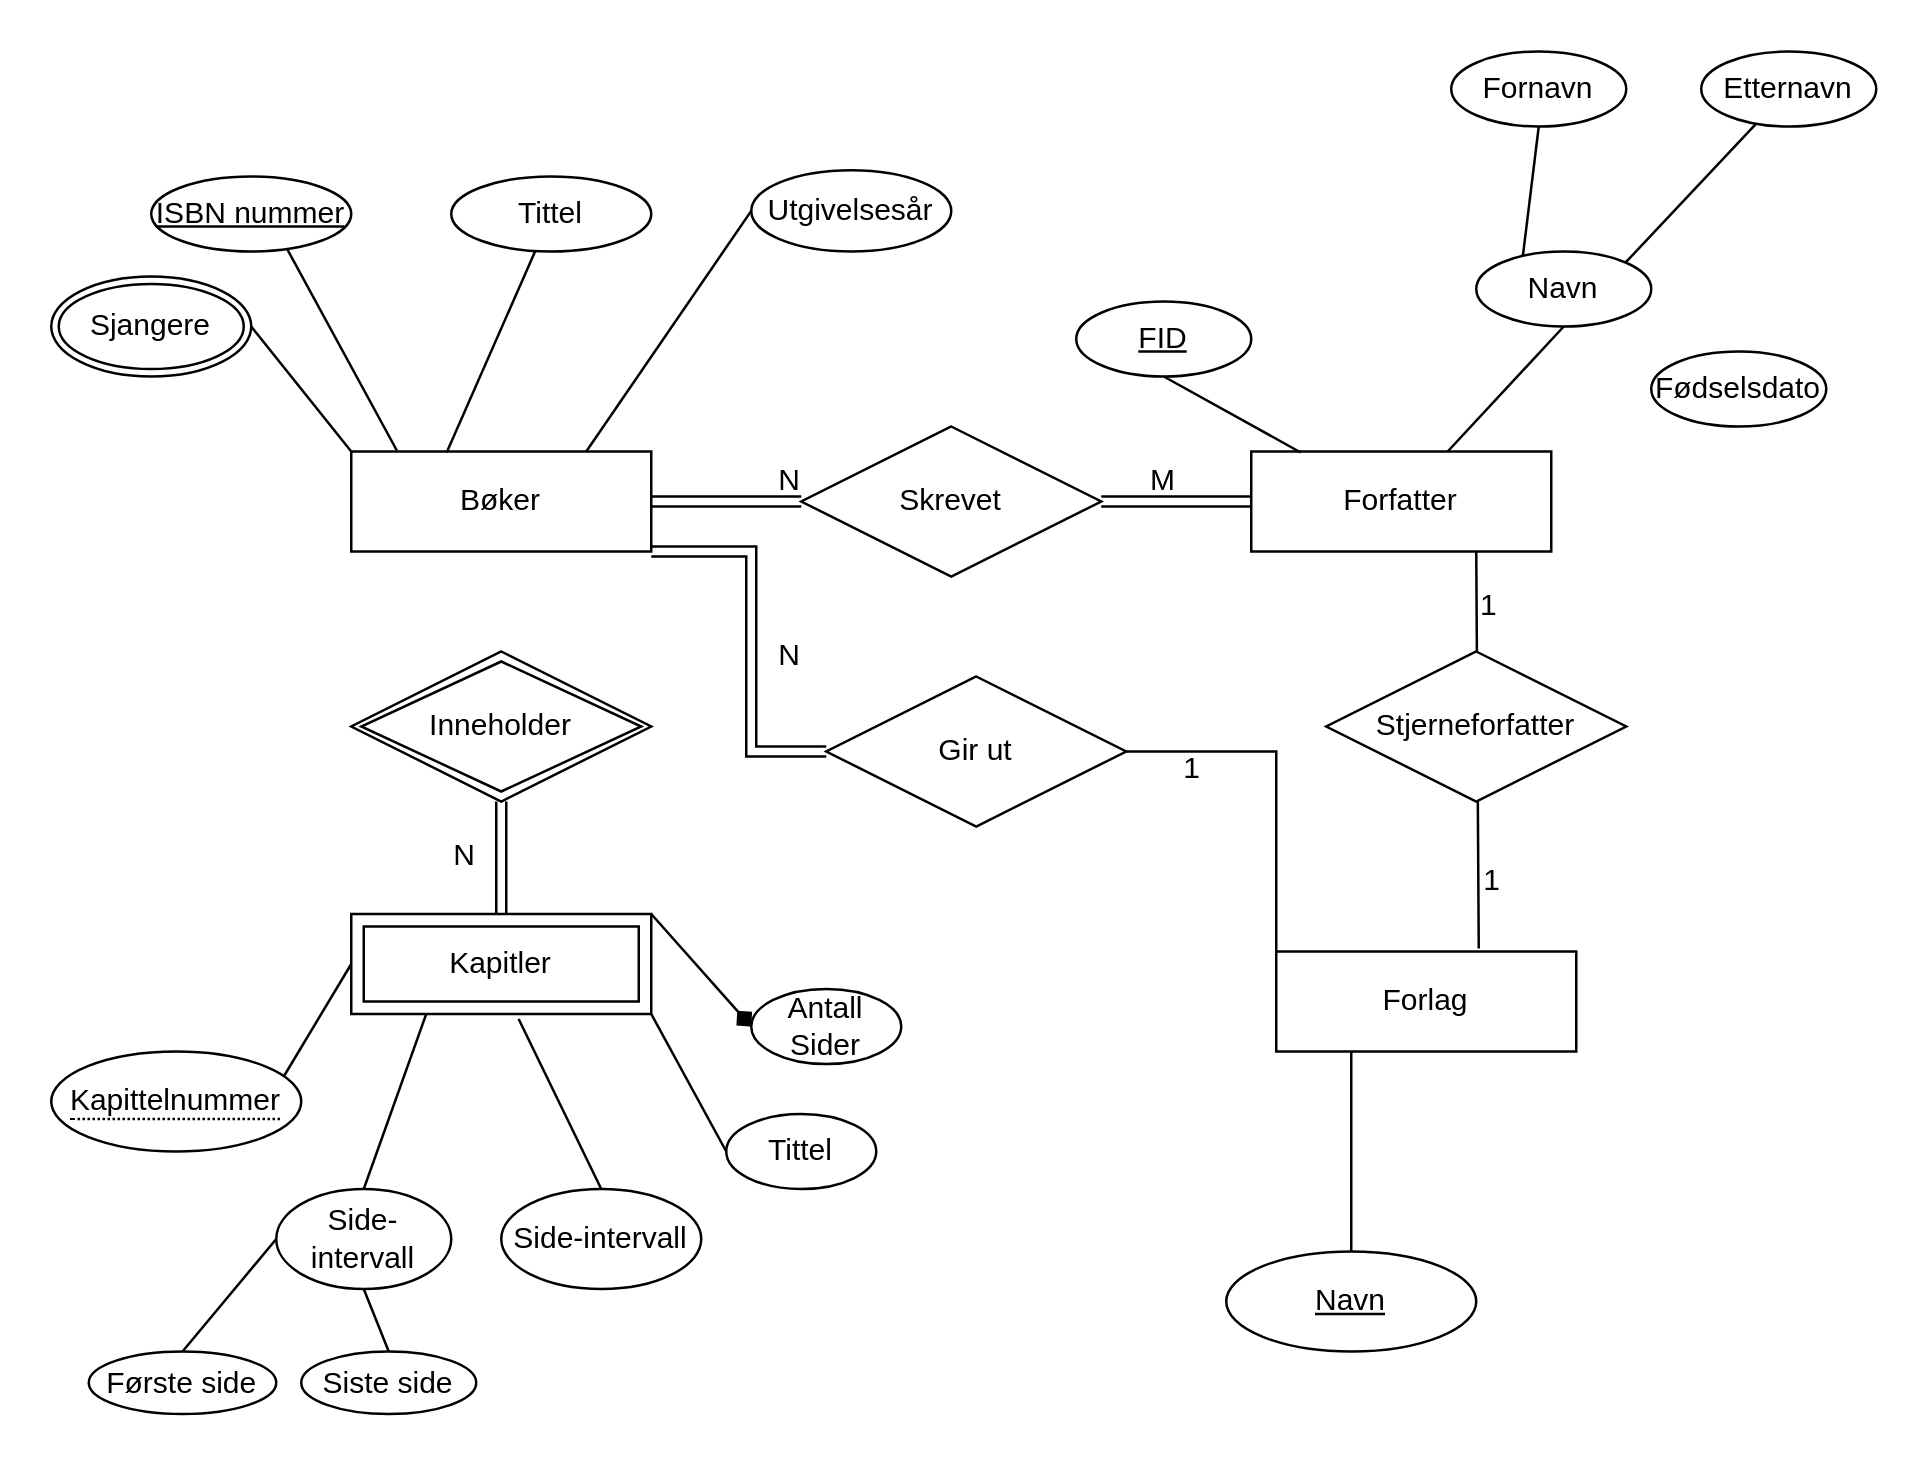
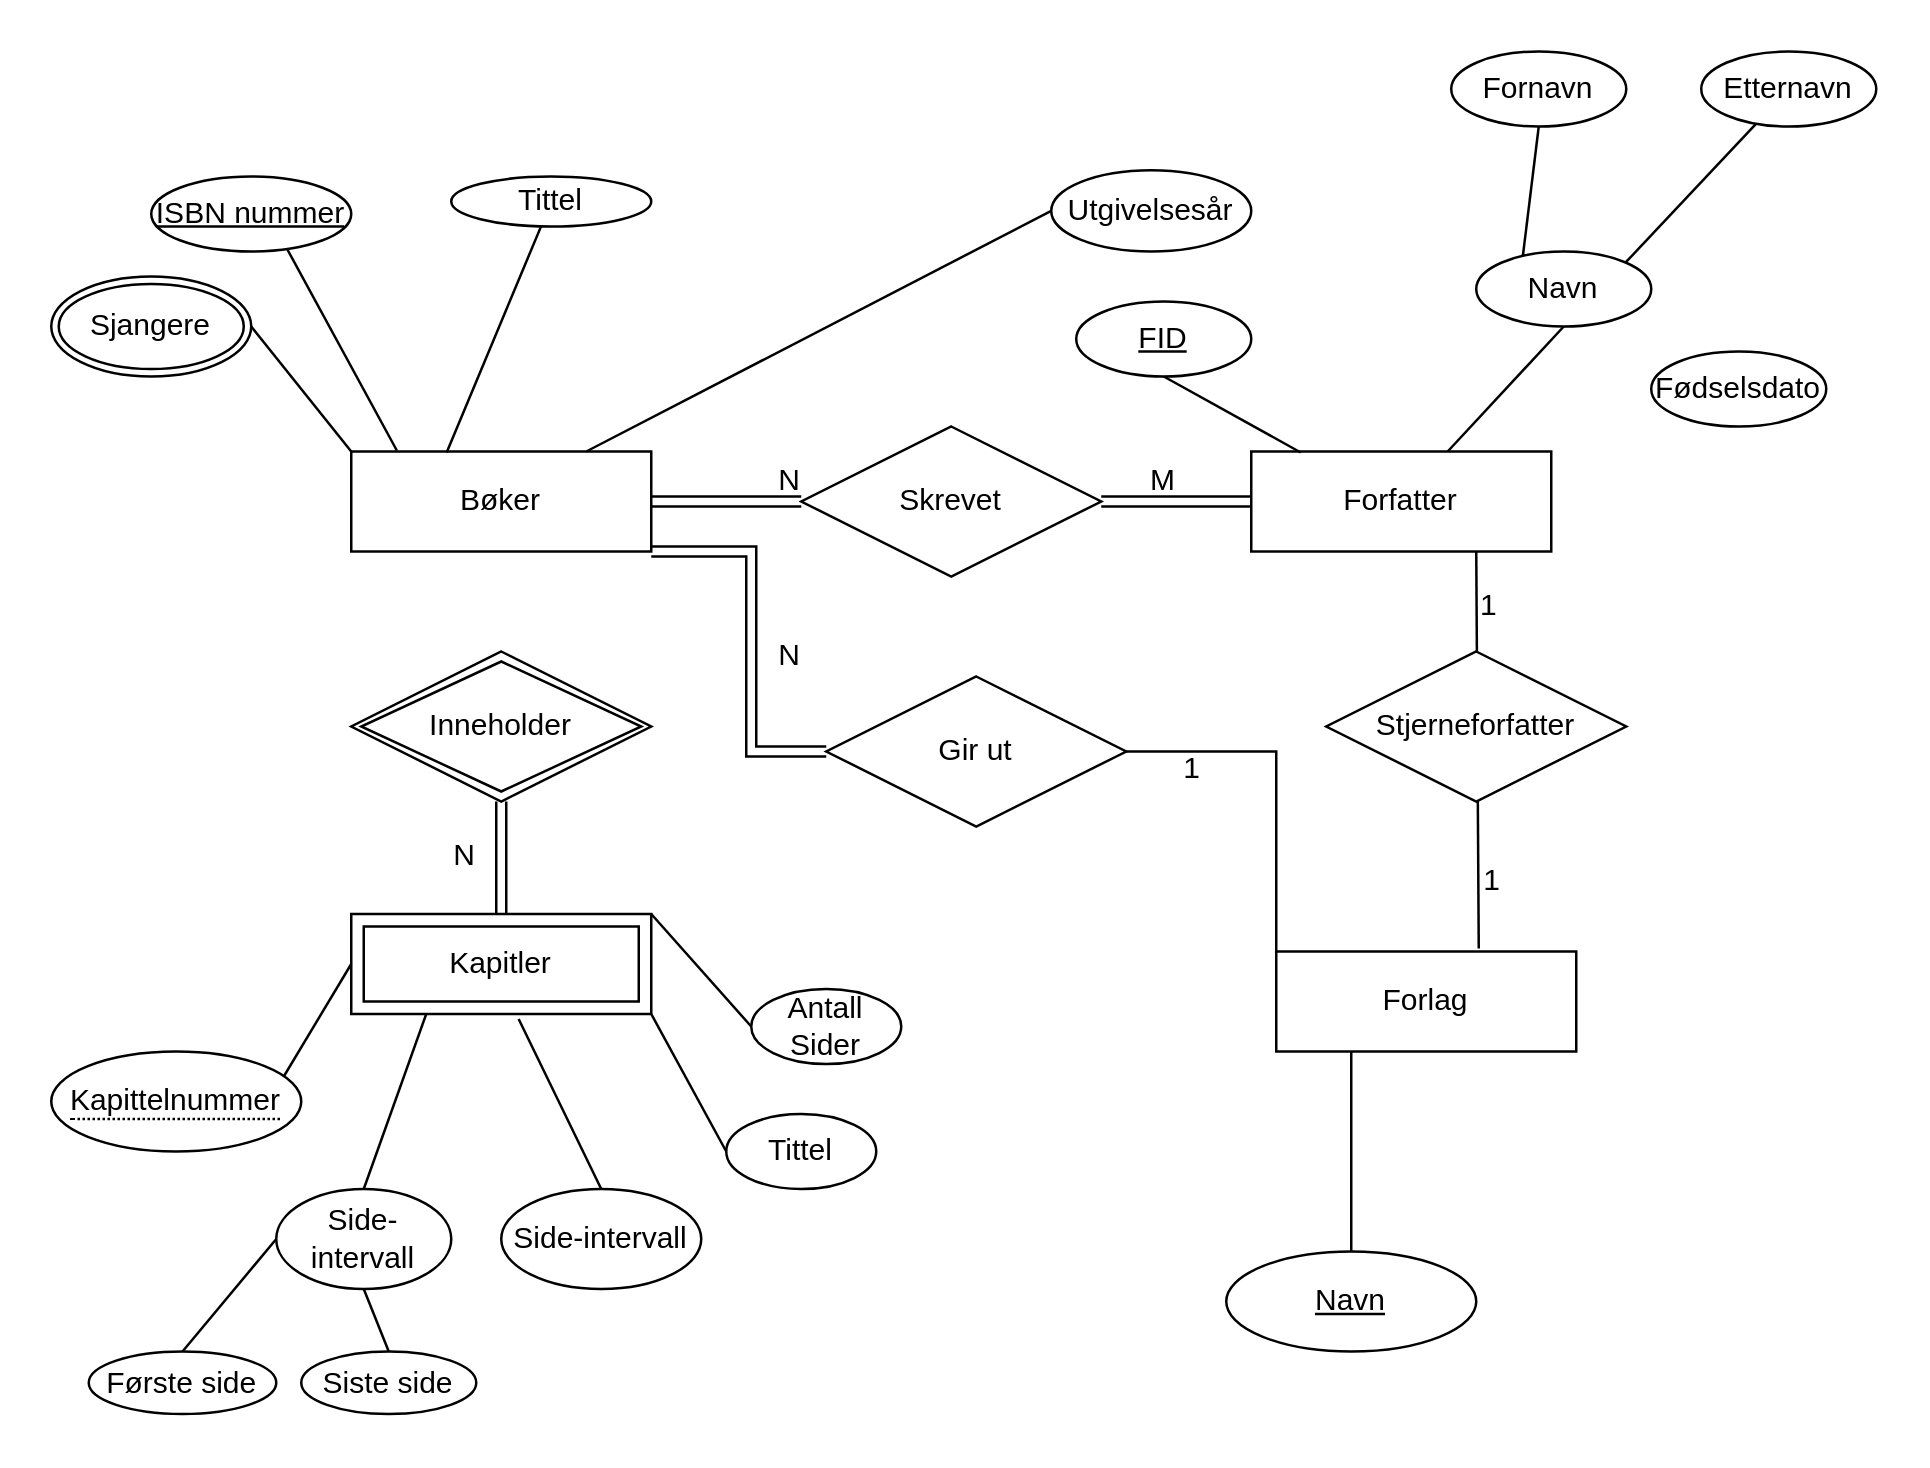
- <mxCell id="4" value="Utgivelsesår" style="ellipse;whiteSpace=wrap;html=1;align=center;" parent="1" vertex="1"><mxGeometry x="300" y="67.5" width="80" height="32.5" as="geometry" /></mxCell>
+ <mxCell id="4" value="Utgivelsesår" style="ellipse;whiteSpace=wrap;html=1;align=center;" parent="1" vertex="1"><mxGeometry x="420" y="67.5" width="80" height="32.5" as="geometry" /></mxCell>
- <mxCell id="3" value="Tittel" style="ellipse;whiteSpace=wrap;html=1;align=center;" parent="1" vertex="1"><mxGeometry x="180" y="70" width="80" height="30" as="geometry" /></mxCell>
+ <mxCell id="3" value="Tittel" style="ellipse;whiteSpace=wrap;html=1;align=center;" parent="1" vertex="1"><mxGeometry x="180" y="70" width="80" height="20" as="geometry" /></mxCell>
- <mxCell id="31" value="" style="endArrow=diamond;html=1;rounded=0;exitX=1;exitY=0;exitDx=0;exitDy=0;entryX=0;entryY=0.5;entryDx=0;entryDy=0;" parent="1" source="24" target="30" edge="1"><mxGeometry relative="1" as="geometry"><mxPoint x="200" y="455" as="sourcePoint" /><mxPoint x="310" y="405" as="targetPoint" /></mxGeometry></mxCell>
+ <mxCell id="31" value="" style="endArrow=none;html=1;rounded=0;exitX=1;exitY=0;exitDx=0;exitDy=0;entryX=0;entryY=0.5;entryDx=0;entryDy=0;" parent="1" source="24" target="30" edge="1"><mxGeometry relative="1" as="geometry"><mxPoint x="200" y="455" as="sourcePoint" /><mxPoint x="310" y="405" as="targetPoint" /></mxGeometry></mxCell>
